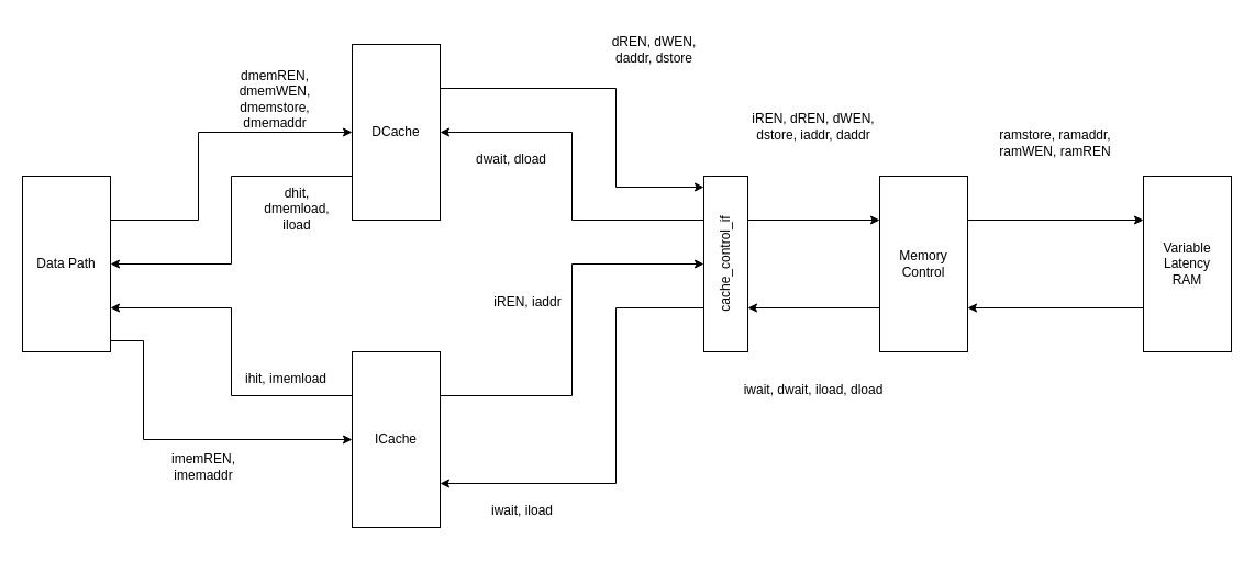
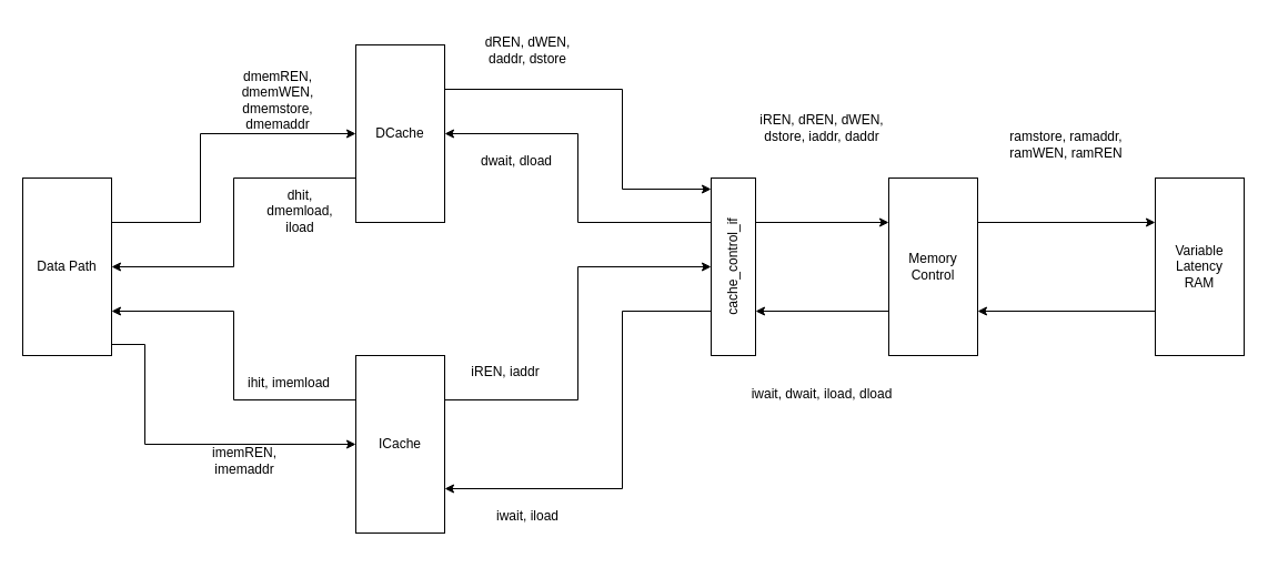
- <mxCell id="30" value="dREN, dWEN, daddr, dstore" style="text;html=1;strokeColor=none;fillColor=none;align=center;verticalAlign=middle;whiteSpace=wrap;rounded=0;" vertex="1" parent="1"><mxGeometry x="550" y="20" width="90" height="50" as="geometry" /></mxCell>
+ <mxCell id="30" value="dREN, dWEN, daddr, dstore" style="text;html=1;strokeColor=none;fillColor=none;align=center;verticalAlign=middle;whiteSpace=wrap;rounded=0;" vertex="1" parent="1"><mxGeometry x="430" y="20" width="90" height="50" as="geometry" /></mxCell>
- <mxCell id="32" value="iREN, iaddr" style="text;html=1;strokeColor=none;fillColor=none;align=center;verticalAlign=middle;whiteSpace=wrap;rounded=0;" vertex="1" parent="1"><mxGeometry x="435" y="250" width="90" height="50" as="geometry" /></mxCell>
+ <mxCell id="32" value="iREN, iaddr" style="text;html=1;strokeColor=none;fillColor=none;align=center;verticalAlign=middle;whiteSpace=wrap;rounded=0;" vertex="1" parent="1"><mxGeometry x="410" y="310" width="90" height="50" as="geometry" /></mxCell>
- <mxCell id="29" value="imemREN, imemaddr" style="text;html=1;strokeColor=none;fillColor=none;align=center;verticalAlign=middle;whiteSpace=wrap;rounded=0;" vertex="1" parent="1"><mxGeometry x="145" y="400" width="80" height="50" as="geometry" /></mxCell>
+ <mxCell id="29" value="imemREN, imemaddr" style="text;html=1;strokeColor=none;fillColor=none;align=center;verticalAlign=middle;whiteSpace=wrap;rounded=0;" vertex="1" parent="1"><mxGeometry x="180" y="390" width="80" height="50" as="geometry" /></mxCell>
